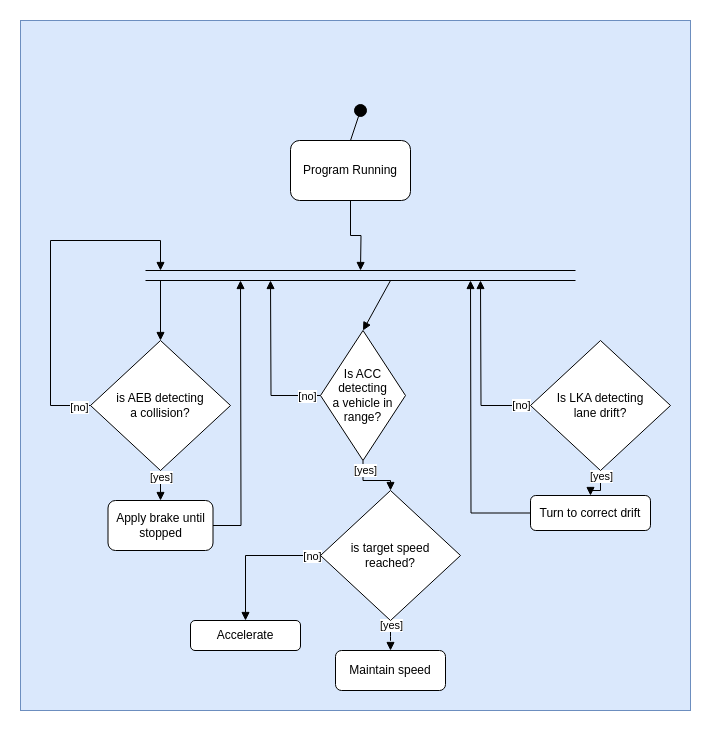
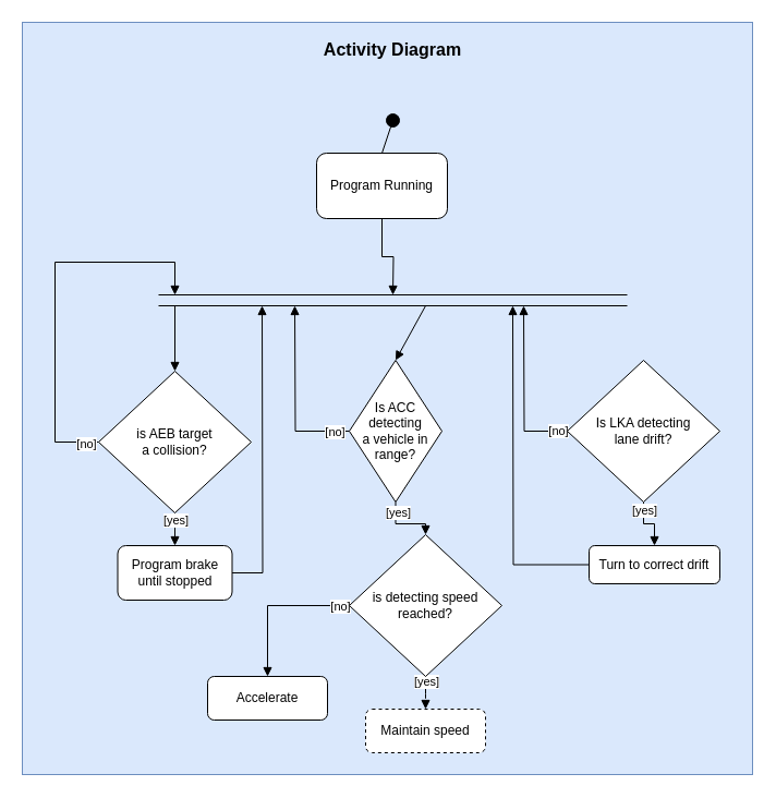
+ <mxCell id="37" value="Activity Diagram" style="text;html=1;strokeColor=none;fillColor=none;align=center;verticalAlign=middle;whiteSpace=wrap;rounded=0;fontSize=16;fontStyle=1" vertex="1" parent="1"><mxGeometry x="277" y="30" width="166" height="30" as="geometry" /></mxCell>
- <mxCell id="14" value="is AEB detecting&lt;br&gt;a collision?" style="rhombus;whiteSpace=wrap;html=1;" vertex="1" parent="1"><mxGeometry x="90" y="340" width="140" height="130" as="geometry" /></mxCell>
+ <mxCell id="14" value="is AEB target&lt;br&gt;a collision?" style="rhombus;whiteSpace=wrap;html=1;" vertex="1" parent="1"><mxGeometry x="90" y="340" width="140" height="130" as="geometry" /></mxCell>
- <mxCell id="27" value="Is LKA detecting&lt;br&gt;lane drift?" style="rhombus;whiteSpace=wrap;html=1;" vertex="1" parent="1"><mxGeometry x="530" y="340" width="140" height="130" as="geometry" /></mxCell>
+ <mxCell id="27" value="Is LKA detecting&lt;br&gt;lane drift?" style="rhombus;whiteSpace=wrap;html=1;" vertex="1" parent="1"><mxGeometry x="520" y="330" width="140" height="130" as="geometry" /></mxCell>
- <mxCell id="36" value="Turn to correct drift" style="rounded=1;whiteSpace=wrap;html=1;" vertex="1" parent="1"><mxGeometry x="530" y="495" width="120" height="35" as="geometry" /></mxCell>
+ <mxCell id="36" value="Turn to correct drift" style="rounded=1;whiteSpace=wrap;html=1;" vertex="1" parent="1"><mxGeometry x="540" y="500" width="120" height="35" as="geometry" /></mxCell>
- <mxCell id="16" value="Apply brake until stopped" style="rounded=1;whiteSpace=wrap;html=1;" vertex="1" parent="1"><mxGeometry x="107.5" y="500" width="105" height="50" as="geometry" /></mxCell>
+ <mxCell id="16" value="Program brake until stopped" style="rounded=1;whiteSpace=wrap;html=1;" vertex="1" parent="1"><mxGeometry x="107.5" y="500" width="105" height="50" as="geometry" /></mxCell>
- <mxCell id="32" value="is target speed&lt;br&gt;reached?" style="rhombus;whiteSpace=wrap;html=1;" vertex="1" parent="1"><mxGeometry x="320" y="490" width="140" height="130" as="geometry" /></mxCell>
+ <mxCell id="32" value="is detecting speed&lt;br&gt;reached?" style="rhombus;whiteSpace=wrap;html=1;" vertex="1" parent="1"><mxGeometry x="320" y="490" width="140" height="130" as="geometry" /></mxCell>
- <mxCell id="34" value="Accelerate" style="rounded=1;whiteSpace=wrap;html=1;" vertex="1" parent="1"><mxGeometry x="190" y="620" width="110" height="30" as="geometry" /></mxCell>
+ <mxCell id="34" value="Accelerate" style="rounded=1;whiteSpace=wrap;html=1;" vertex="1" parent="1"><mxGeometry x="190" y="620" width="110" height="40" as="geometry" /></mxCell>
- <mxCell id="33" value="Maintain speed" style="rounded=1;whiteSpace=wrap;html=1;" vertex="1" parent="1"><mxGeometry x="335" y="650" width="110" height="40" as="geometry" /></mxCell>
+ <mxCell id="33" value="Maintain speed" style="rounded=1;whiteSpace=wrap;html=1;dashed=1;" vertex="1" parent="1"><mxGeometry x="335" y="650" width="110" height="40" as="geometry" /></mxCell>
